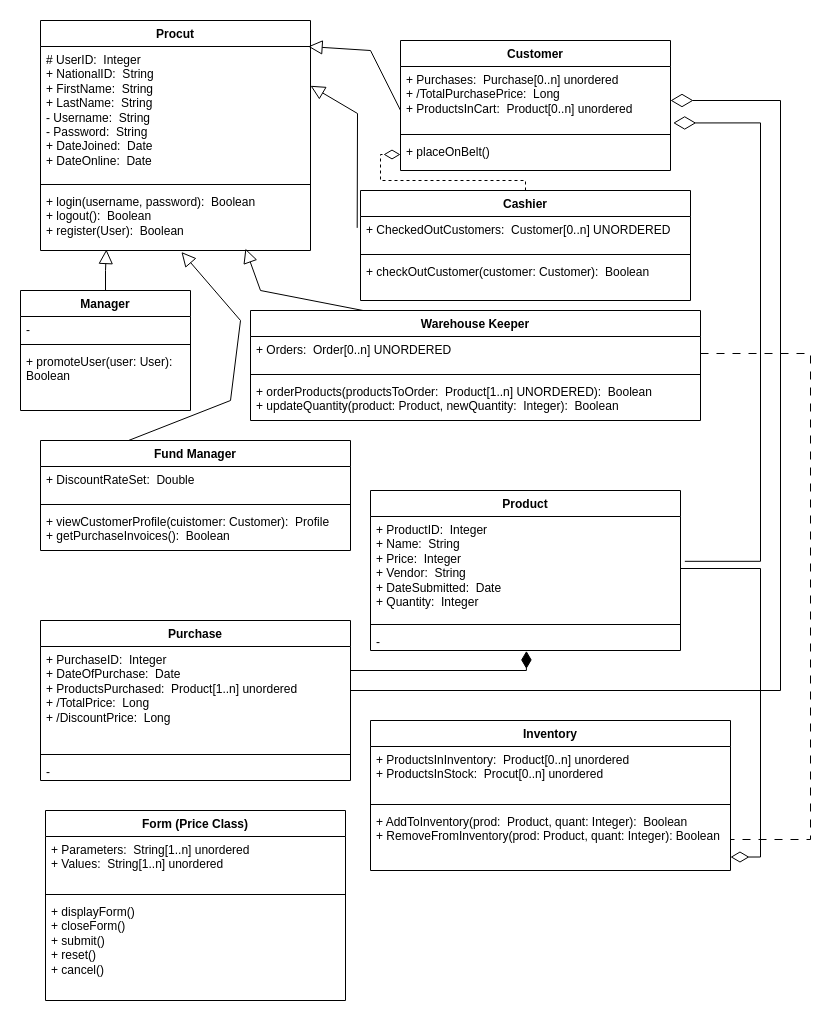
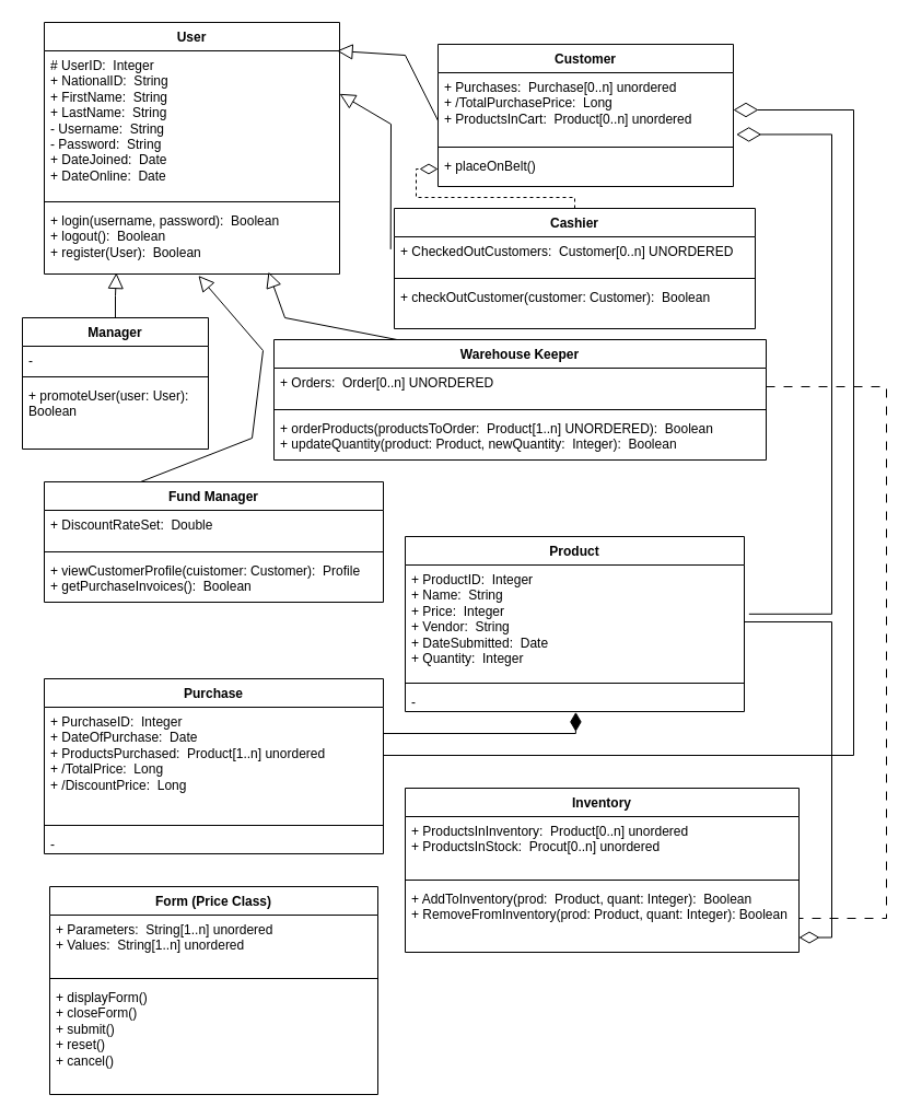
- <mxCell id="2" value="Procut" style="swimlane;fontStyle=1;align=center;verticalAlign=top;childLayout=stackLayout;horizontal=1;startSize=26;horizontalStack=0;resizeParent=1;resizeParentMax=0;resizeLast=0;collapsible=1;marginBottom=0;whiteSpace=wrap;html=1;" parent="1" vertex="1"><mxGeometry x="40" y="20" width="270" height="230" as="geometry" /></mxCell>
+ <mxCell id="2" value="User" style="swimlane;fontStyle=1;align=center;verticalAlign=top;childLayout=stackLayout;horizontal=1;startSize=26;horizontalStack=0;resizeParent=1;resizeParentMax=0;resizeLast=0;collapsible=1;marginBottom=0;whiteSpace=wrap;html=1;" parent="1" vertex="1"><mxGeometry x="40" y="20" width="270" height="230" as="geometry" /></mxCell>
